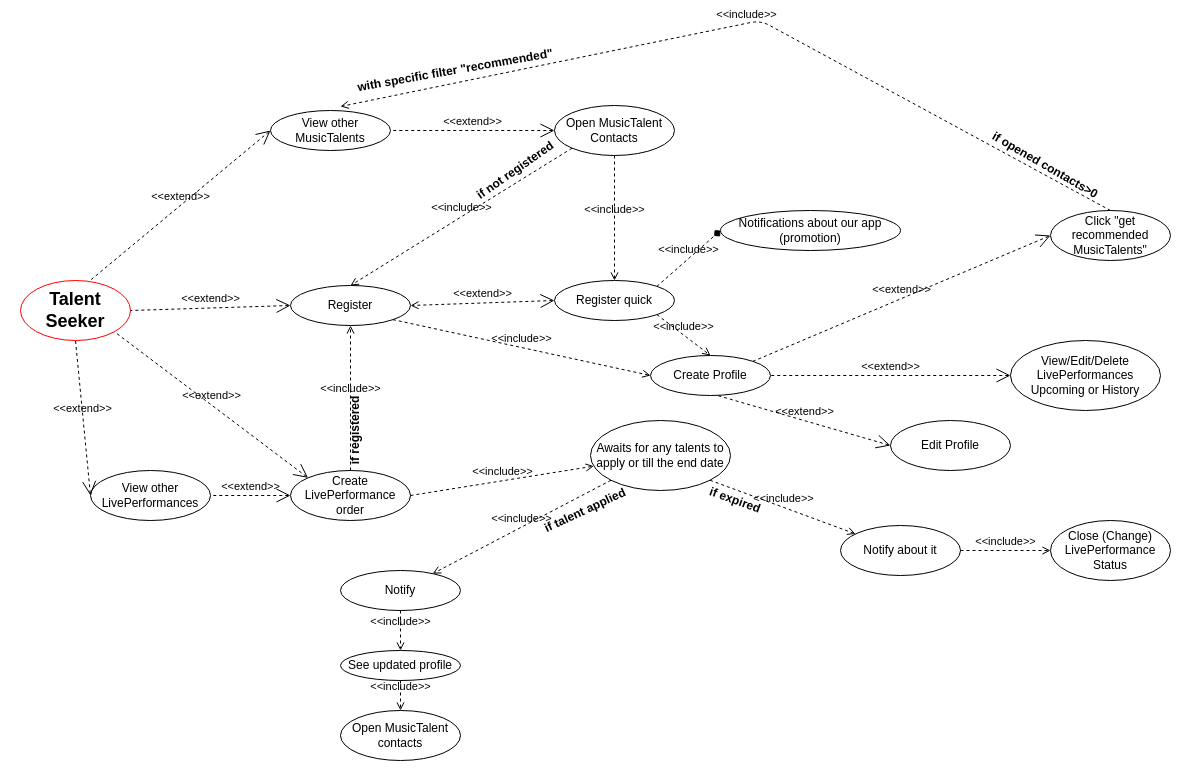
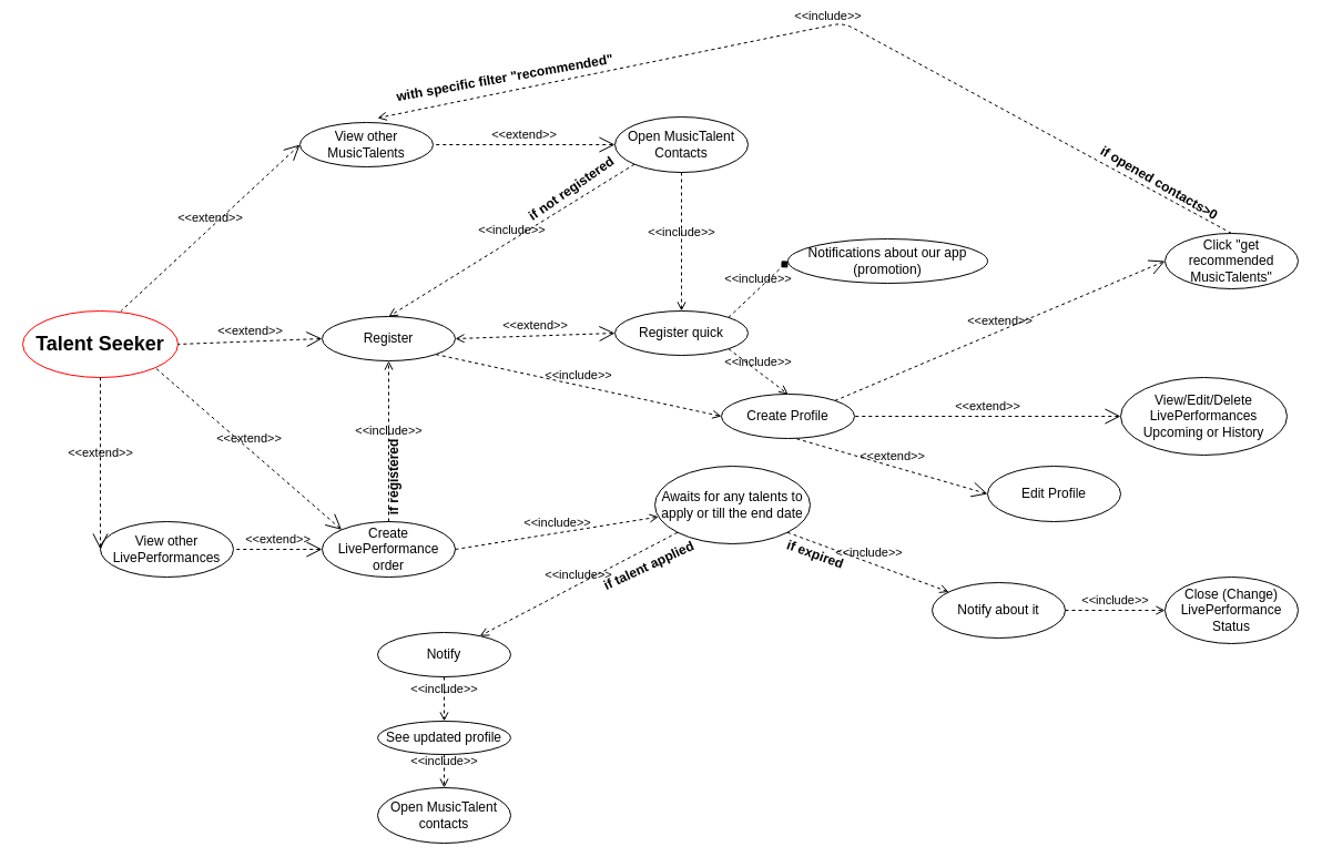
- <mxCell id="19" value="Notifications about our app &lt;br&gt;(promotion)" style="ellipse;whiteSpace=wrap;html=1;" vertex="1" parent="1"><mxGeometry x="720" y="210" width="180" height="40" as="geometry" /></mxCell>
+ <mxCell id="19" value="Notifications about our app &lt;br&gt;(promotion)" style="ellipse;whiteSpace=wrap;html=1;" vertex="1" parent="1"><mxGeometry x="710" y="215" width="180" height="40" as="geometry" /></mxCell>
- <mxCell id="2" value="&lt;b&gt;&lt;font style=&quot;font-size: 18px&quot;&gt;Talent Seeker&lt;/font&gt;&lt;/b&gt;" style="ellipse;whiteSpace=wrap;html=1;strokeColor=#FF0000;" vertex="1" parent="1"><mxGeometry x="20" y="280" width="110" height="60" as="geometry" /></mxCell>
+ <mxCell id="2" value="&lt;b&gt;&lt;font style=&quot;font-size: 18px&quot;&gt;Talent Seeker&lt;/font&gt;&lt;/b&gt;" style="ellipse;whiteSpace=wrap;html=1;strokeColor=#FF0000;" vertex="1" parent="1"><mxGeometry x="20" y="280" width="140" height="60" as="geometry" /></mxCell>
